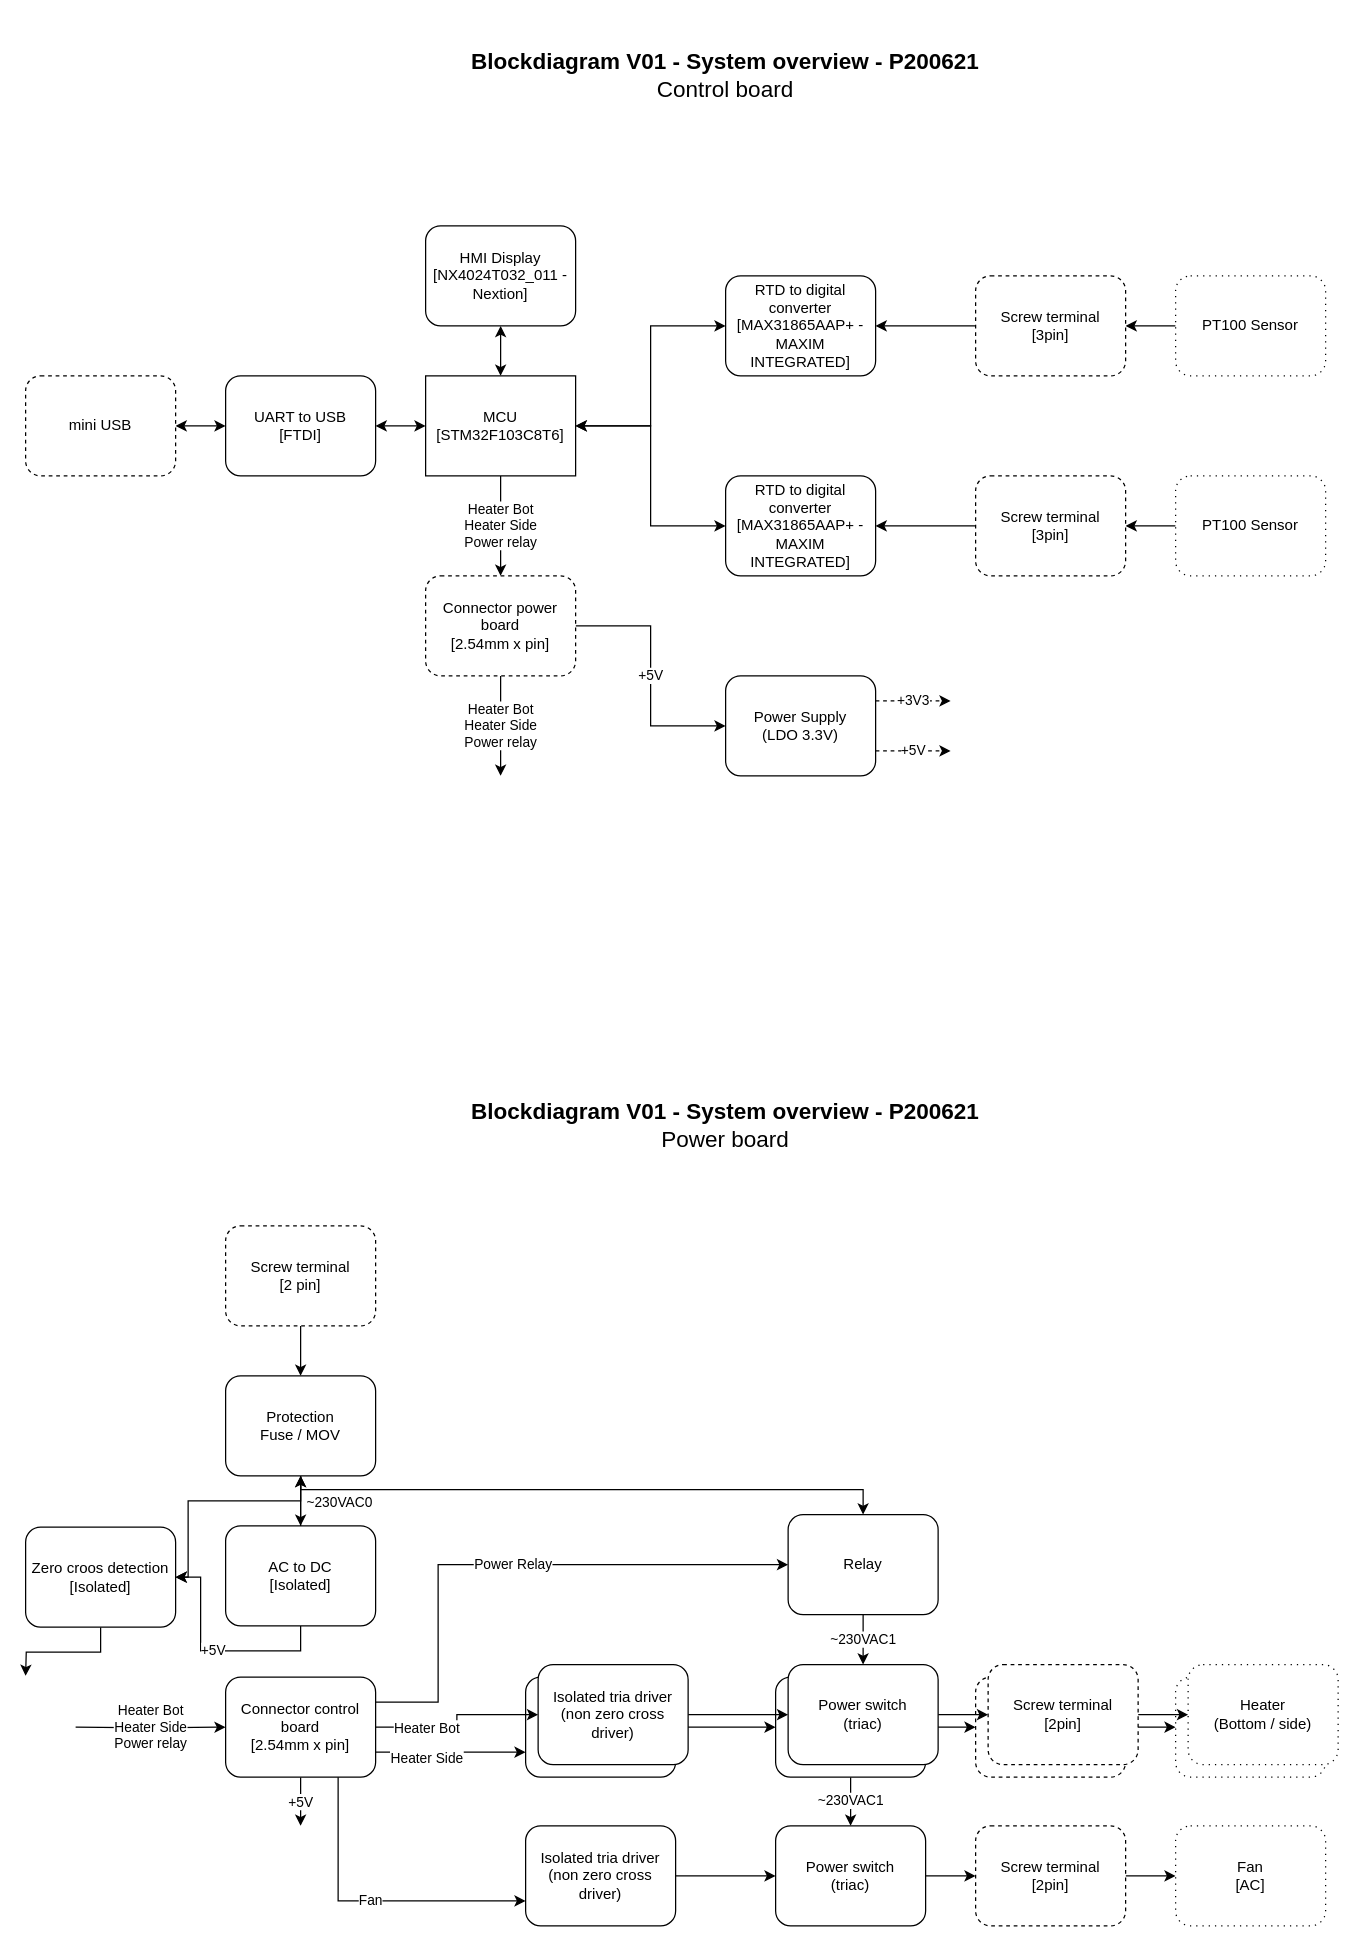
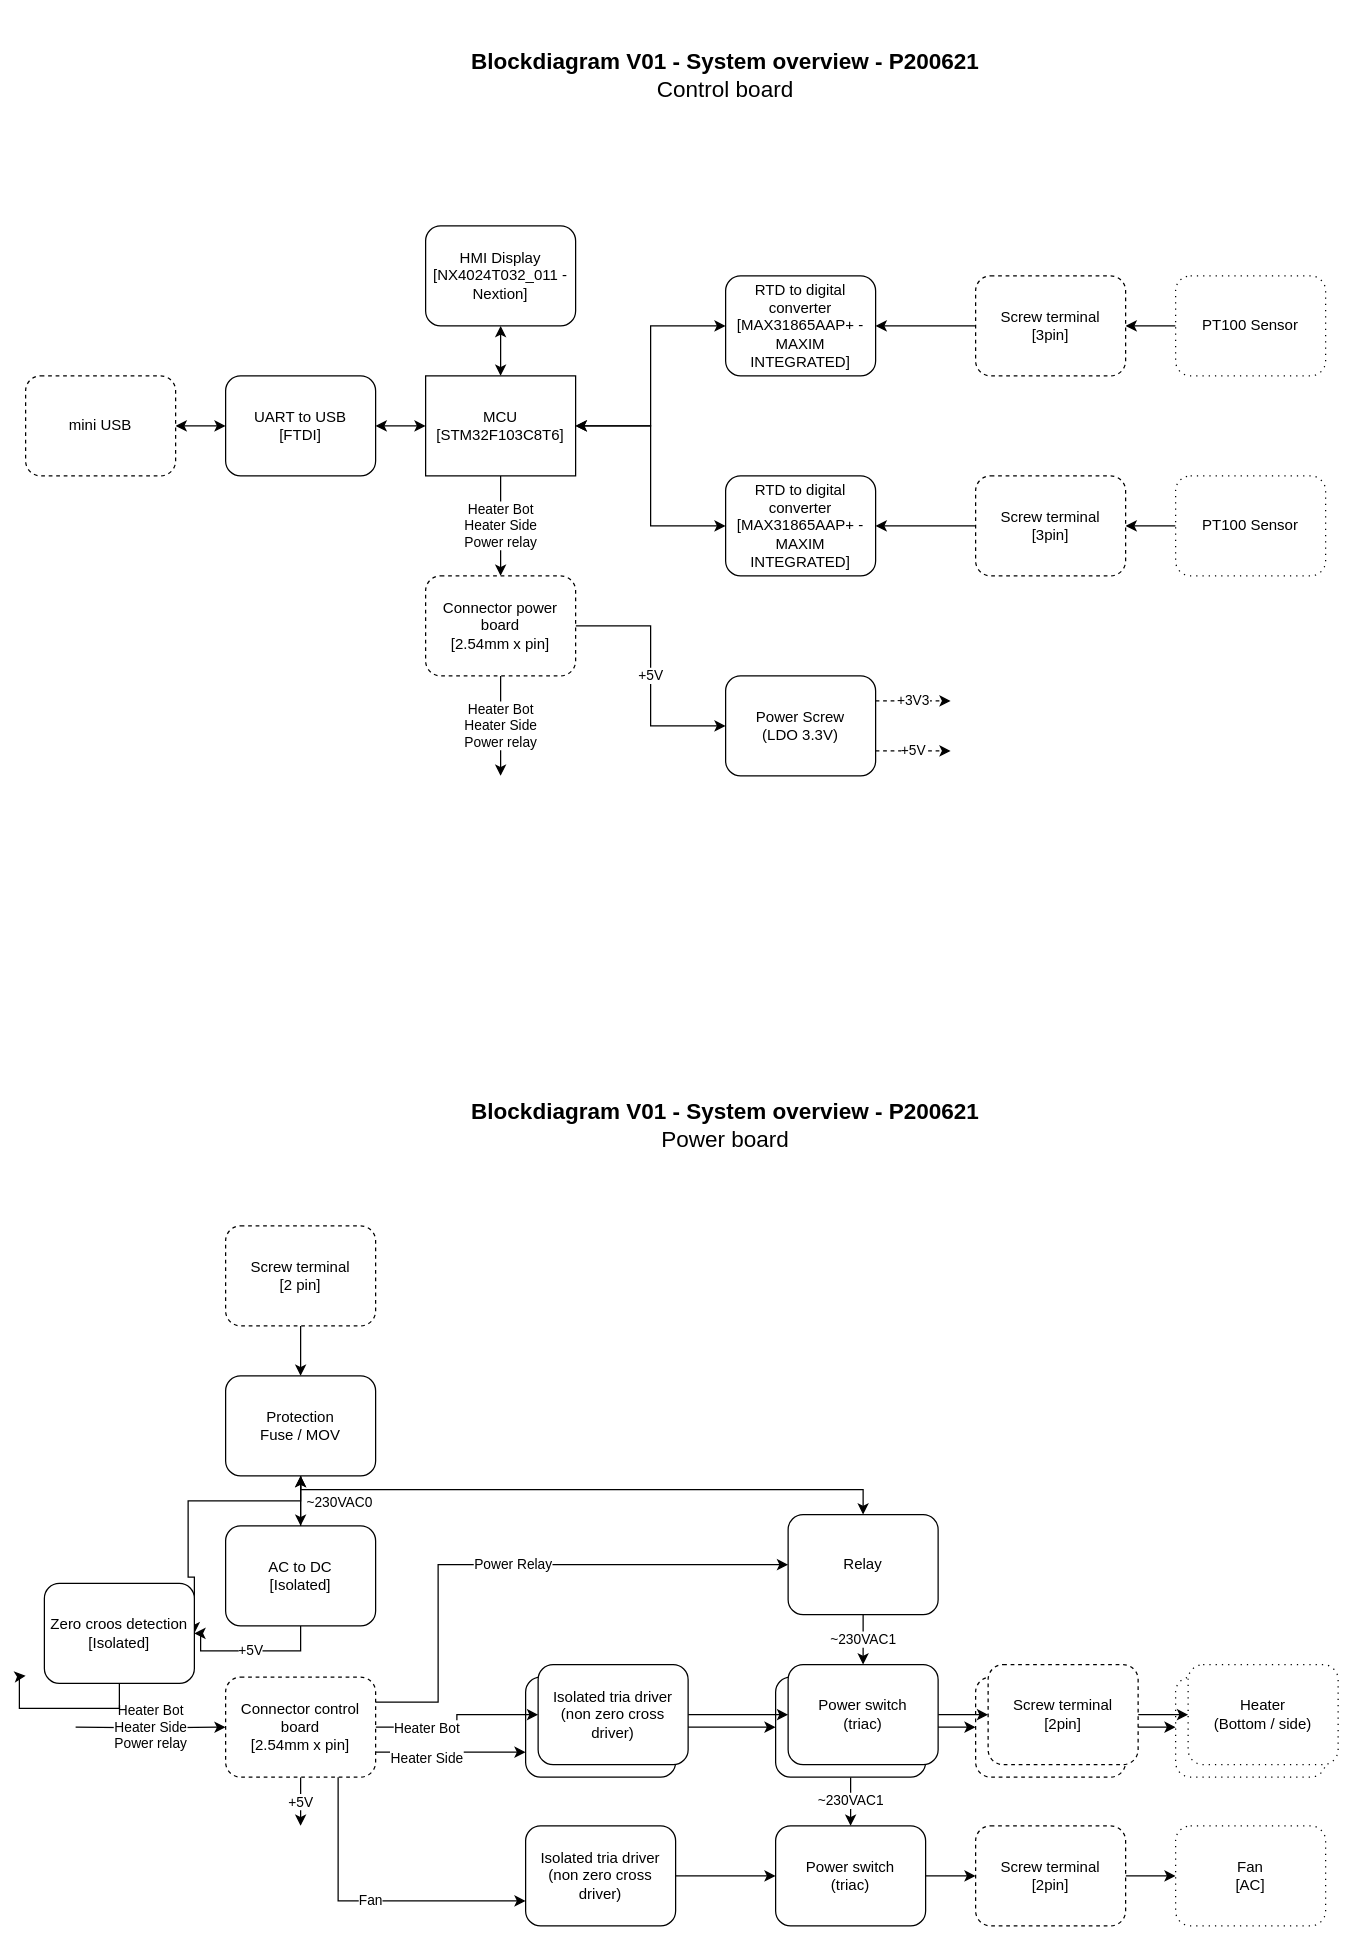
- <mxCell id="11" value="Power Supply&lt;br&gt;(LDO 3.3V)" style="rounded=1;whiteSpace=wrap;html=1;" parent="1" vertex="1"><mxGeometry x="580" y="540" width="120" height="80" as="geometry" /></mxCell>
+ <mxCell id="11" value="Power Screw&lt;br&gt;(LDO 3.3V)" style="rounded=1;whiteSpace=wrap;html=1;" parent="1" vertex="1"><mxGeometry x="580" y="540" width="120" height="80" as="geometry" /></mxCell>
- <mxCell id="74" value="Zero croos detection&lt;br&gt;[Isolated]" style="rounded=1;whiteSpace=wrap;html=1;" vertex="1" parent="1"><mxGeometry x="20" y="1221" width="120" height="80" as="geometry" /></mxCell>
+ <mxCell id="74" value="Zero croos detection&lt;br&gt;[Isolated]" style="rounded=1;whiteSpace=wrap;html=1;" vertex="1" parent="1"><mxGeometry x="35" y="1266" width="120" height="80" as="geometry" /></mxCell>
- <mxCell id="62" value="Connector control board&lt;br&gt;[2.54mm x pin]" style="rounded=1;whiteSpace=wrap;html=1;dashed=0;" parent="1" vertex="1"><mxGeometry x="180" y="1341" width="120" height="80" as="geometry" /></mxCell>
+ <mxCell id="62" value="Connector control board&lt;br&gt;[2.54mm x pin]" style="rounded=1;whiteSpace=wrap;html=1;dashed=1;" parent="1" vertex="1"><mxGeometry x="180" y="1341" width="120" height="80" as="geometry" /></mxCell>
